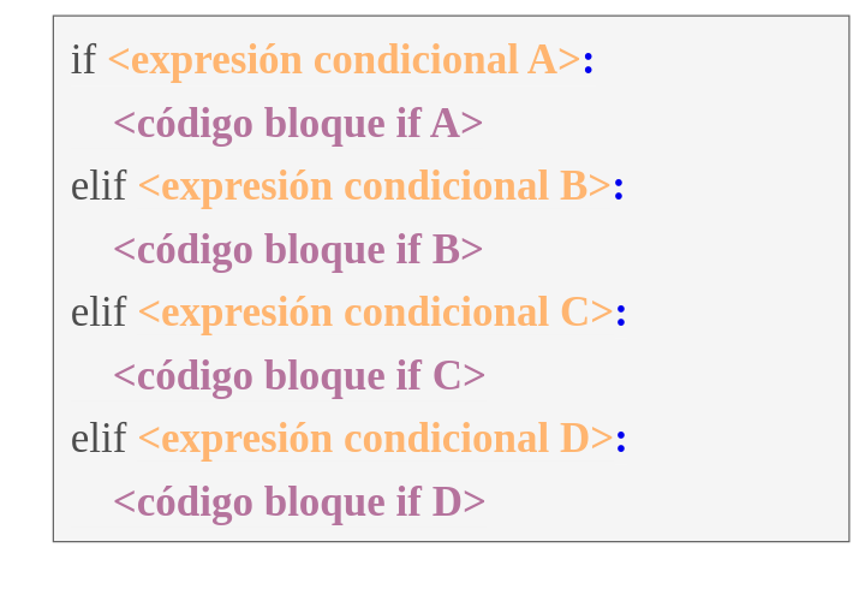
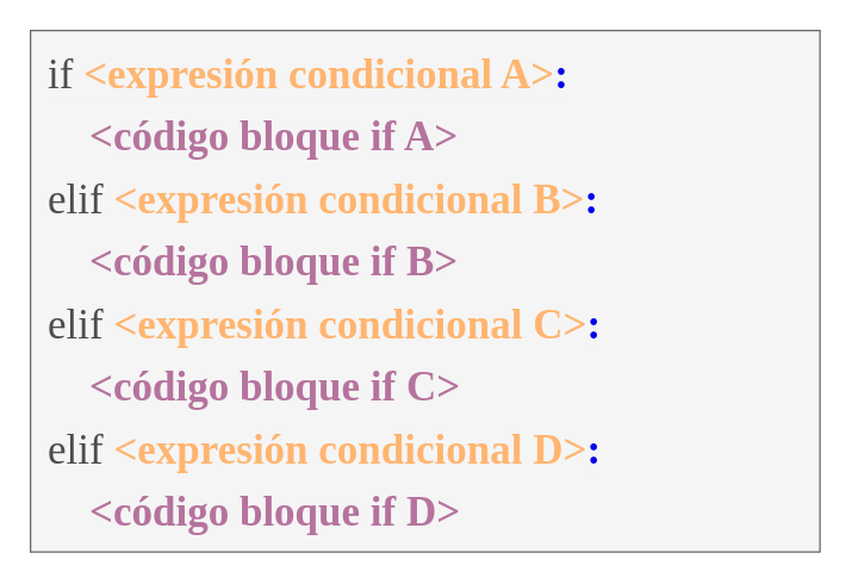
- <mxCell id="2" value="&lt;span style=&quot;background-color: light-dark(rgb(245, 245, 245), rgb(245, 245, 245));&quot;&gt;&lt;font style=&quot;font-size: 28px;&quot;&gt;&lt;span style=&quot;color: rgb(77, 77, 77); font-family: &amp;quot;cascadia code&amp;quot;; font-style: normal; font-weight: 400; letter-spacing: normal; text-align: left; text-indent: 0px; text-transform: none; word-spacing: 0px; display: inline; float: none;&quot;&gt;if &lt;/span&gt;&lt;b style=&quot;color: rgb(77, 77, 77); font-family: &amp;quot;cascadia code&amp;quot;; font-style: normal; letter-spacing: normal; text-align: left; text-indent: 0px; text-transform: none; word-spacing: 0px;&quot;&gt;&lt;font color=&quot;#ffb570&quot; style=&quot;font-size: 28px;&quot;&gt;&amp;lt;expresión condicional A&amp;gt;&lt;/font&gt;&lt;/b&gt;&lt;span style=&quot;font-family: &amp;quot;cascadia code&amp;quot;; font-style: normal; letter-spacing: normal; text-align: left; text-indent: 0px; text-transform: none; word-spacing: 0px; display: inline; float: none;&quot;&gt;&lt;b&gt;&lt;font color=&quot;#0000ee&quot; style=&quot;font-size: 28px;&quot;&gt;:&lt;/font&gt;&lt;/b&gt;&lt;/span&gt;&lt;br style=&quot;color: rgb(77 , 77 , 77) ; font-family: &amp;quot;cascadia code&amp;quot; ; font-style: normal ; font-weight: 400 ; letter-spacing: normal ; text-align: left ; text-indent: 0px ; text-transform: none ; word-spacing: 0px&quot;&gt;&lt;font style=&quot;font-family: &amp;quot;cascadia code&amp;quot;; font-style: normal; letter-spacing: normal; text-align: left; text-indent: 0px; text-transform: none; word-spacing: 0px; font-size: 28px;&quot;&gt;&lt;font color=&quot;#4d4d4d&quot;&gt;&amp;nbsp; &amp;nbsp;&amp;nbsp;&lt;/font&gt;&lt;b style=&quot;color: rgb(181, 115, 157);&quot;&gt;&amp;lt;código bloque if A&amp;gt;&lt;br&gt;&lt;/b&gt;&lt;/font&gt;&lt;/font&gt;&lt;/span&gt;&lt;font style=&quot;font-size: 28px;&quot;&gt;&lt;span style=&quot;color: rgb(77, 77, 77); font-family: &amp;quot;cascadia code&amp;quot;;&quot;&gt;elif&amp;nbsp;&lt;/span&gt;&lt;b style=&quot;background-color: rgb(245, 245, 245); color: rgb(77, 77, 77); font-family: &amp;quot;cascadia code&amp;quot;;&quot;&gt;&lt;font color=&quot;#ffb570&quot;&gt;&amp;lt;expresión condicional B&amp;gt;&lt;/font&gt;&lt;/b&gt;&lt;span style=&quot;font-family: &amp;quot;cascadia code&amp;quot;;&quot;&gt;&lt;b&gt;&lt;font color=&quot;#0000ee&quot;&gt;:&lt;br&gt;&lt;/font&gt;&lt;/b&gt;&lt;/span&gt;&lt;/font&gt;&lt;span style=&quot;color: rgb(181, 115, 157); font-family: &amp;quot;cascadia code&amp;quot;; font-size: 28px;&quot;&gt;&lt;b&gt;&amp;nbsp; &amp;nbsp; &amp;lt;código bloque if B&amp;gt;&lt;/b&gt;&lt;/span&gt;&lt;span style=&quot;background-color: light-dark(rgb(245, 245, 245), rgb(245, 245, 245));&quot;&gt;&lt;font style=&quot;font-size: 28px;&quot;&gt;&lt;span style=&quot;color: rgb(77, 77, 77); font-family: &amp;quot;cascadia code&amp;quot;;&quot;&gt;&lt;br&gt;&lt;/span&gt;&lt;/font&gt;&lt;/span&gt;&lt;div&gt;&lt;span style=&quot;background-color: transparent; font-size: 28px; color: rgb(77, 77, 77); font-family: &amp;quot;cascadia code&amp;quot;;&quot;&gt;&lt;span style=&quot;background-color: transparent; color: rgb(77, 77, 77);&quot;&gt;elif&amp;nbsp;&lt;/span&gt;&lt;b style=&quot;background-color: rgb(245, 245, 245); color: rgb(77, 77, 77);&quot;&gt;&lt;font color=&quot;#ffb570&quot;&gt;&amp;lt;expresión condicional C&amp;gt;&lt;/font&gt;&lt;/b&gt;&lt;span style=&quot;color: rgb(51, 51, 51); font-family: &amp;quot;Cascadia Code&amp;quot;; font-size: 35px; background-color: light-dark(rgb(245, 245, 245), rgb(245, 245, 245));&quot;&gt;&lt;font style=&quot;font-size: 28px;&quot;&gt;&lt;span style=&quot;font-family: &amp;quot;cascadia code&amp;quot;;&quot;&gt;&lt;b&gt;&lt;font color=&quot;#0000ee&quot;&gt;:&lt;br&gt;&lt;/font&gt;&lt;/b&gt;&lt;/span&gt;&lt;/font&gt;&lt;span style=&quot;color: rgb(181, 115, 157); font-family: &amp;quot;cascadia code&amp;quot;; font-size: 28px;&quot;&gt;&lt;b&gt;&amp;nbsp; &amp;nbsp; &amp;lt;código bloque if C&amp;gt;&lt;/b&gt;&lt;/span&gt;&lt;/span&gt;&lt;/span&gt;&lt;/div&gt;&lt;div&gt;&lt;span style=&quot;background-color: transparent; font-size: 28px; color: rgb(77, 77, 77); font-family: &amp;quot;cascadia code&amp;quot;;&quot;&gt;elif&amp;nbsp;&lt;/span&gt;&lt;b style=&quot;font-size: 28px; background-color: rgb(245, 245, 245); color: rgb(77, 77, 77); font-family: &amp;quot;cascadia code&amp;quot;;&quot;&gt;&lt;font color=&quot;#ffb570&quot;&gt;&amp;lt;expresión condicional D&amp;gt;&lt;/font&gt;&lt;/b&gt;&lt;span style=&quot;background-color: light-dark(rgb(245, 245, 245), rgb(245, 245, 245));&quot;&gt;&lt;font style=&quot;font-size: 28px;&quot;&gt;&lt;span style=&quot;font-family: &amp;quot;cascadia code&amp;quot;;&quot;&gt;&lt;b&gt;&lt;font color=&quot;#0000ee&quot; style=&quot;font-size: 28px;&quot;&gt;:&lt;br&gt;&lt;/font&gt;&lt;/b&gt;&lt;/span&gt;&lt;/font&gt;&lt;span style=&quot;color: rgb(181, 115, 157); font-family: &amp;quot;cascadia code&amp;quot;; font-size: 28px;&quot;&gt;&lt;b&gt;&amp;nbsp; &amp;nbsp; &amp;lt;código bloque if D&amp;gt;&lt;/b&gt;&lt;/span&gt;&lt;/span&gt;&lt;/div&gt;" style="text;whiteSpace=wrap;html=1;fontSize=35;fontFamily=Cascadia Code;fontColor=#333333;fillColor=#F5F5F5;strokeColor=#666666;spacingLeft=10;" parent="1" vertex="1"><mxGeometry x="35" y="10" width="530" height="350" as="geometry" /></mxCell>
+ <mxCell id="2" value="&lt;span style=&quot;background-color: light-dark(rgb(245, 245, 245), rgb(245, 245, 245));&quot;&gt;&lt;font style=&quot;font-size: 28px;&quot;&gt;&lt;span style=&quot;color: rgb(77, 77, 77); font-family: &amp;quot;cascadia code&amp;quot;; font-style: normal; font-weight: 400; letter-spacing: normal; text-align: left; text-indent: 0px; text-transform: none; word-spacing: 0px; display: inline; float: none;&quot;&gt;if &lt;/span&gt;&lt;b style=&quot;color: rgb(77, 77, 77); font-family: &amp;quot;cascadia code&amp;quot;; font-style: normal; letter-spacing: normal; text-align: left; text-indent: 0px; text-transform: none; word-spacing: 0px;&quot;&gt;&lt;font color=&quot;#ffb570&quot; style=&quot;font-size: 28px;&quot;&gt;&amp;lt;expresión condicional A&amp;gt;&lt;/font&gt;&lt;/b&gt;&lt;span style=&quot;font-family: &amp;quot;cascadia code&amp;quot;; font-style: normal; letter-spacing: normal; text-align: left; text-indent: 0px; text-transform: none; word-spacing: 0px; display: inline; float: none;&quot;&gt;&lt;b&gt;&lt;font color=&quot;#0000ee&quot; style=&quot;font-size: 28px;&quot;&gt;:&lt;/font&gt;&lt;/b&gt;&lt;/span&gt;&lt;br style=&quot;color: rgb(77 , 77 , 77) ; font-family: &amp;quot;cascadia code&amp;quot; ; font-style: normal ; font-weight: 400 ; letter-spacing: normal ; text-align: left ; text-indent: 0px ; text-transform: none ; word-spacing: 0px&quot;&gt;&lt;font style=&quot;font-family: &amp;quot;cascadia code&amp;quot;; font-style: normal; letter-spacing: normal; text-align: left; text-indent: 0px; text-transform: none; word-spacing: 0px; font-size: 28px;&quot;&gt;&lt;font color=&quot;#4d4d4d&quot;&gt;&amp;nbsp; &amp;nbsp;&amp;nbsp;&lt;/font&gt;&lt;b style=&quot;color: rgb(181, 115, 157);&quot;&gt;&amp;lt;código bloque if A&amp;gt;&lt;br&gt;&lt;/b&gt;&lt;/font&gt;&lt;/font&gt;&lt;/span&gt;&lt;font style=&quot;font-size: 28px;&quot;&gt;&lt;span style=&quot;color: rgb(77, 77, 77); font-family: &amp;quot;cascadia code&amp;quot;;&quot;&gt;elif&amp;nbsp;&lt;/span&gt;&lt;b style=&quot;background-color: rgb(245, 245, 245); color: rgb(77, 77, 77); font-family: &amp;quot;cascadia code&amp;quot;;&quot;&gt;&lt;font color=&quot;#ffb570&quot;&gt;&amp;lt;expresión condicional B&amp;gt;&lt;/font&gt;&lt;/b&gt;&lt;span style=&quot;font-family: &amp;quot;cascadia code&amp;quot;;&quot;&gt;&lt;b&gt;&lt;font color=&quot;#0000ee&quot;&gt;:&lt;br&gt;&lt;/font&gt;&lt;/b&gt;&lt;/span&gt;&lt;/font&gt;&lt;span style=&quot;color: rgb(181, 115, 157); font-family: &amp;quot;cascadia code&amp;quot;; font-size: 28px;&quot;&gt;&lt;b&gt;&amp;nbsp; &amp;nbsp; &amp;lt;código bloque if B&amp;gt;&lt;/b&gt;&lt;/span&gt;&lt;span style=&quot;background-color: light-dark(rgb(245, 245, 245), rgb(245, 245, 245));&quot;&gt;&lt;font style=&quot;font-size: 28px;&quot;&gt;&lt;span style=&quot;color: rgb(77, 77, 77); font-family: &amp;quot;cascadia code&amp;quot;;&quot;&gt;&lt;br&gt;&lt;/span&gt;&lt;/font&gt;&lt;/span&gt;&lt;div&gt;&lt;span style=&quot;background-color: transparent; font-size: 28px; color: rgb(77, 77, 77); font-family: &amp;quot;cascadia code&amp;quot;;&quot;&gt;&lt;span style=&quot;background-color: transparent; color: rgb(77, 77, 77);&quot;&gt;elif&amp;nbsp;&lt;/span&gt;&lt;b style=&quot;background-color: rgb(245, 245, 245); color: rgb(77, 77, 77);&quot;&gt;&lt;font color=&quot;#ffb570&quot;&gt;&amp;lt;expresión condicional C&amp;gt;&lt;/font&gt;&lt;/b&gt;&lt;span style=&quot;color: rgb(51, 51, 51); font-family: &amp;quot;Cascadia Code&amp;quot;; font-size: 35px; background-color: light-dark(rgb(245, 245, 245), rgb(245, 245, 245));&quot;&gt;&lt;font style=&quot;font-size: 28px;&quot;&gt;&lt;span style=&quot;font-family: &amp;quot;cascadia code&amp;quot;;&quot;&gt;&lt;b&gt;&lt;font color=&quot;#0000ee&quot;&gt;:&lt;br&gt;&lt;/font&gt;&lt;/b&gt;&lt;/span&gt;&lt;/font&gt;&lt;span style=&quot;color: rgb(181, 115, 157); font-family: &amp;quot;cascadia code&amp;quot;; font-size: 28px;&quot;&gt;&lt;b&gt;&amp;nbsp; &amp;nbsp; &amp;lt;código bloque if C&amp;gt;&lt;/b&gt;&lt;/span&gt;&lt;/span&gt;&lt;/span&gt;&lt;/div&gt;&lt;div&gt;&lt;span style=&quot;background-color: transparent; font-size: 28px; color: rgb(77, 77, 77); font-family: &amp;quot;cascadia code&amp;quot;;&quot;&gt;elif&amp;nbsp;&lt;/span&gt;&lt;b style=&quot;font-size: 28px; background-color: rgb(245, 245, 245); color: rgb(77, 77, 77); font-family: &amp;quot;cascadia code&amp;quot;;&quot;&gt;&lt;font color=&quot;#ffb570&quot;&gt;&amp;lt;expresión condicional D&amp;gt;&lt;/font&gt;&lt;/b&gt;&lt;span style=&quot;background-color: light-dark(rgb(245, 245, 245), rgb(245, 245, 245));&quot;&gt;&lt;font style=&quot;font-size: 28px;&quot;&gt;&lt;span style=&quot;font-family: &amp;quot;cascadia code&amp;quot;;&quot;&gt;&lt;b&gt;&lt;font color=&quot;#0000ee&quot; style=&quot;font-size: 28px;&quot;&gt;:&lt;br&gt;&lt;/font&gt;&lt;/b&gt;&lt;/span&gt;&lt;/font&gt;&lt;span style=&quot;color: rgb(181, 115, 157); font-family: &amp;quot;cascadia code&amp;quot;; font-size: 28px;&quot;&gt;&lt;b&gt;&amp;nbsp; &amp;nbsp; &amp;lt;código bloque if D&amp;gt;&lt;/b&gt;&lt;/span&gt;&lt;/span&gt;&lt;/div&gt;" style="text;whiteSpace=wrap;html=1;fontSize=35;fontFamily=Cascadia Code;fontColor=#333333;fillColor=#F5F5F5;strokeColor=#666666;spacingLeft=10;" parent="1" vertex="1"><mxGeometry x="20" y="20" width="530" height="350" as="geometry" /></mxCell>
